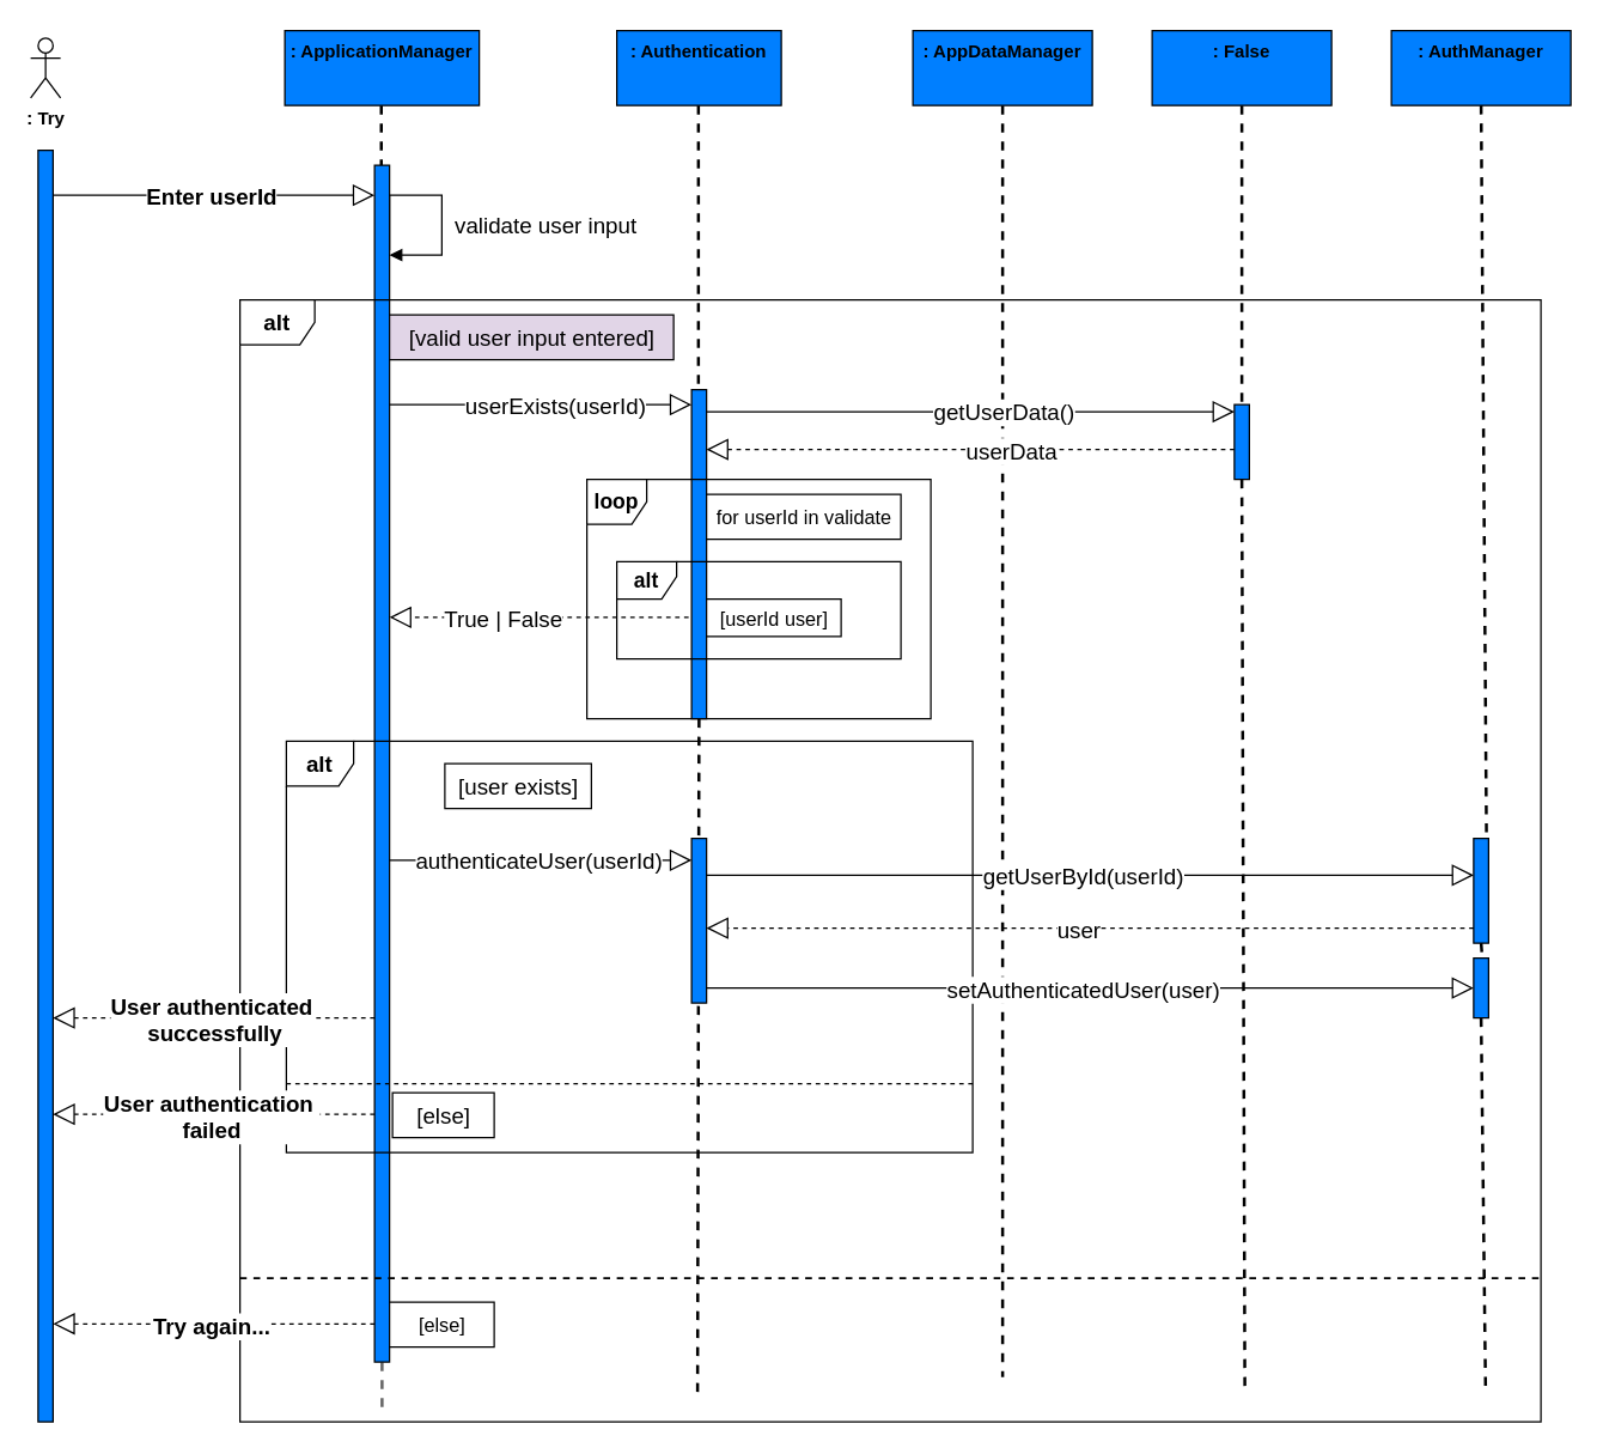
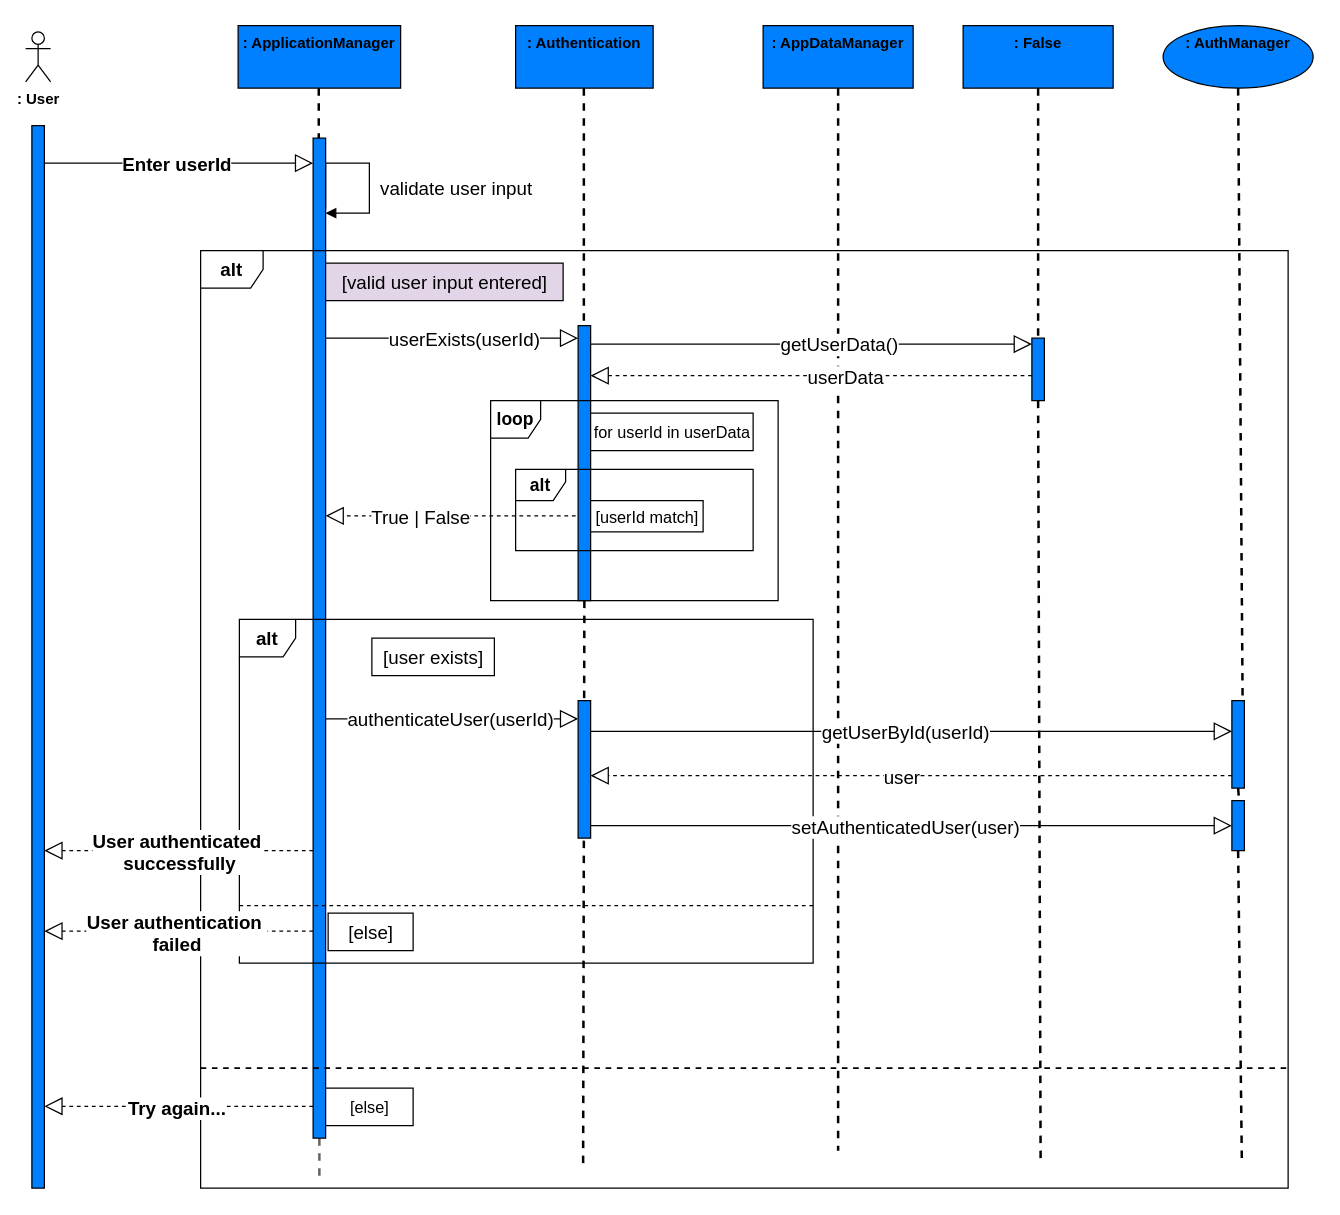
- <mxCell id="24" value="&lt;b&gt;: AuthManager&lt;/b&gt;" style="html=1;whiteSpace=wrap;verticalAlign=top;fillColor=#007FFF;" vertex="1" parent="1"><mxGeometry x="930" y="20" width="120" height="50" as="geometry" /></mxCell>
+ <mxCell id="24" value="&lt;b&gt;: AuthManager&lt;/b&gt;" style="ellipse;html=1;whiteSpace=wrap;verticalAlign=top;fillColor=#007FFF;" vertex="1" parent="1"><mxGeometry x="930" y="20" width="120" height="50" as="geometry" /></mxCell>
- <mxCell id="2" value="&lt;b&gt;: Try&lt;/b&gt;" style="shape=umlActor;verticalLabelPosition=bottom;verticalAlign=top;html=1;" vertex="1" parent="1"><mxGeometry x="20" y="25" width="20" height="40" as="geometry" /></mxCell>
+ <mxCell id="2" value="&lt;b&gt;: User&lt;/b&gt;" style="shape=umlActor;verticalLabelPosition=bottom;verticalAlign=top;html=1;" vertex="1" parent="1"><mxGeometry x="20" y="25" width="20" height="40" as="geometry" /></mxCell>
- <mxCell id="35" value="&lt;font style=&quot;font-size: 13px;&quot;&gt;for userId in validate&lt;/font&gt;" style="html=1;points=[[0,0,0,0,5],[0,1,0,0,-5],[1,0,0,0,5],[1,1,0,0,-5]];perimeter=orthogonalPerimeter;outlineConnect=0;targetShapes=umlLifeline;portConstraint=eastwest;newEdgeStyle={&quot;curved&quot;:0,&quot;rounded&quot;:0};" vertex="1" parent="1"><mxGeometry x="472" y="330" width="130" height="30" as="geometry" /></mxCell>
+ <mxCell id="35" value="&lt;font style=&quot;font-size: 13px;&quot;&gt;for userId in userData&lt;/font&gt;" style="html=1;points=[[0,0,0,0,5],[0,1,0,0,-5],[1,0,0,0,5],[1,1,0,0,-5]];perimeter=orthogonalPerimeter;outlineConnect=0;targetShapes=umlLifeline;portConstraint=eastwest;newEdgeStyle={&quot;curved&quot;:0,&quot;rounded&quot;:0};" vertex="1" parent="1"><mxGeometry x="472" y="330" width="130" height="30" as="geometry" /></mxCell>
- <mxCell id="37" value="&lt;font style=&quot;font-size: 13px;&quot;&gt;[userId user]&lt;/font&gt;" style="html=1;points=[[0,0,0,0,5],[0,1,0,0,-5],[1,0,0,0,5],[1,1,0,0,-5]];perimeter=orthogonalPerimeter;outlineConnect=0;targetShapes=umlLifeline;portConstraint=eastwest;newEdgeStyle={&quot;curved&quot;:0,&quot;rounded&quot;:0};" vertex="1" parent="1"><mxGeometry x="472" y="400" width="90" height="25" as="geometry" /></mxCell>
+ <mxCell id="37" value="&lt;font style=&quot;font-size: 13px;&quot;&gt;[userId match]&lt;/font&gt;" style="html=1;points=[[0,0,0,0,5],[0,1,0,0,-5],[1,0,0,0,5],[1,1,0,0,-5]];perimeter=orthogonalPerimeter;outlineConnect=0;targetShapes=umlLifeline;portConstraint=eastwest;newEdgeStyle={&quot;curved&quot;:0,&quot;rounded&quot;:0};" vertex="1" parent="1"><mxGeometry x="472" y="400" width="90" height="25" as="geometry" /></mxCell>
